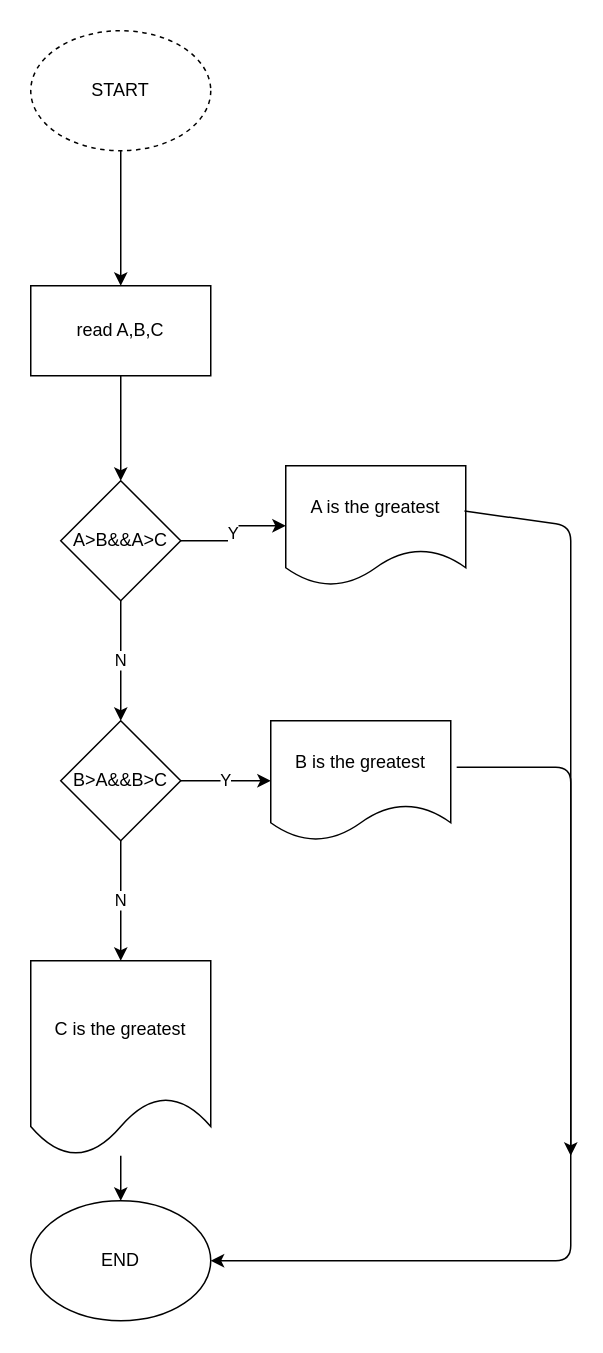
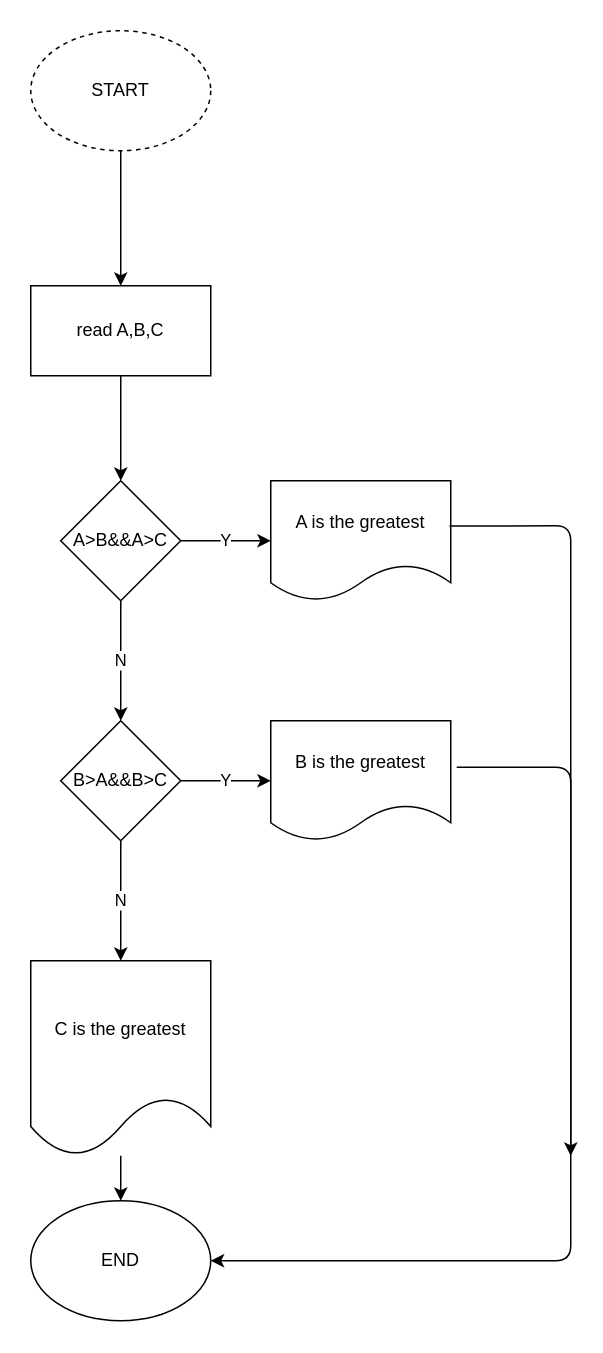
- <mxCell id="9" value="A is the greatest" style="shape=document;whiteSpace=wrap;html=1;boundedLbl=1;" parent="1" vertex="1"><mxGeometry x="190" y="310" width="120" height="80" as="geometry" /></mxCell>
+ <mxCell id="9" value="A is the greatest" style="shape=document;whiteSpace=wrap;html=1;boundedLbl=1;" parent="1" vertex="1"><mxGeometry x="180" y="320" width="120" height="80" as="geometry" /></mxCell>
